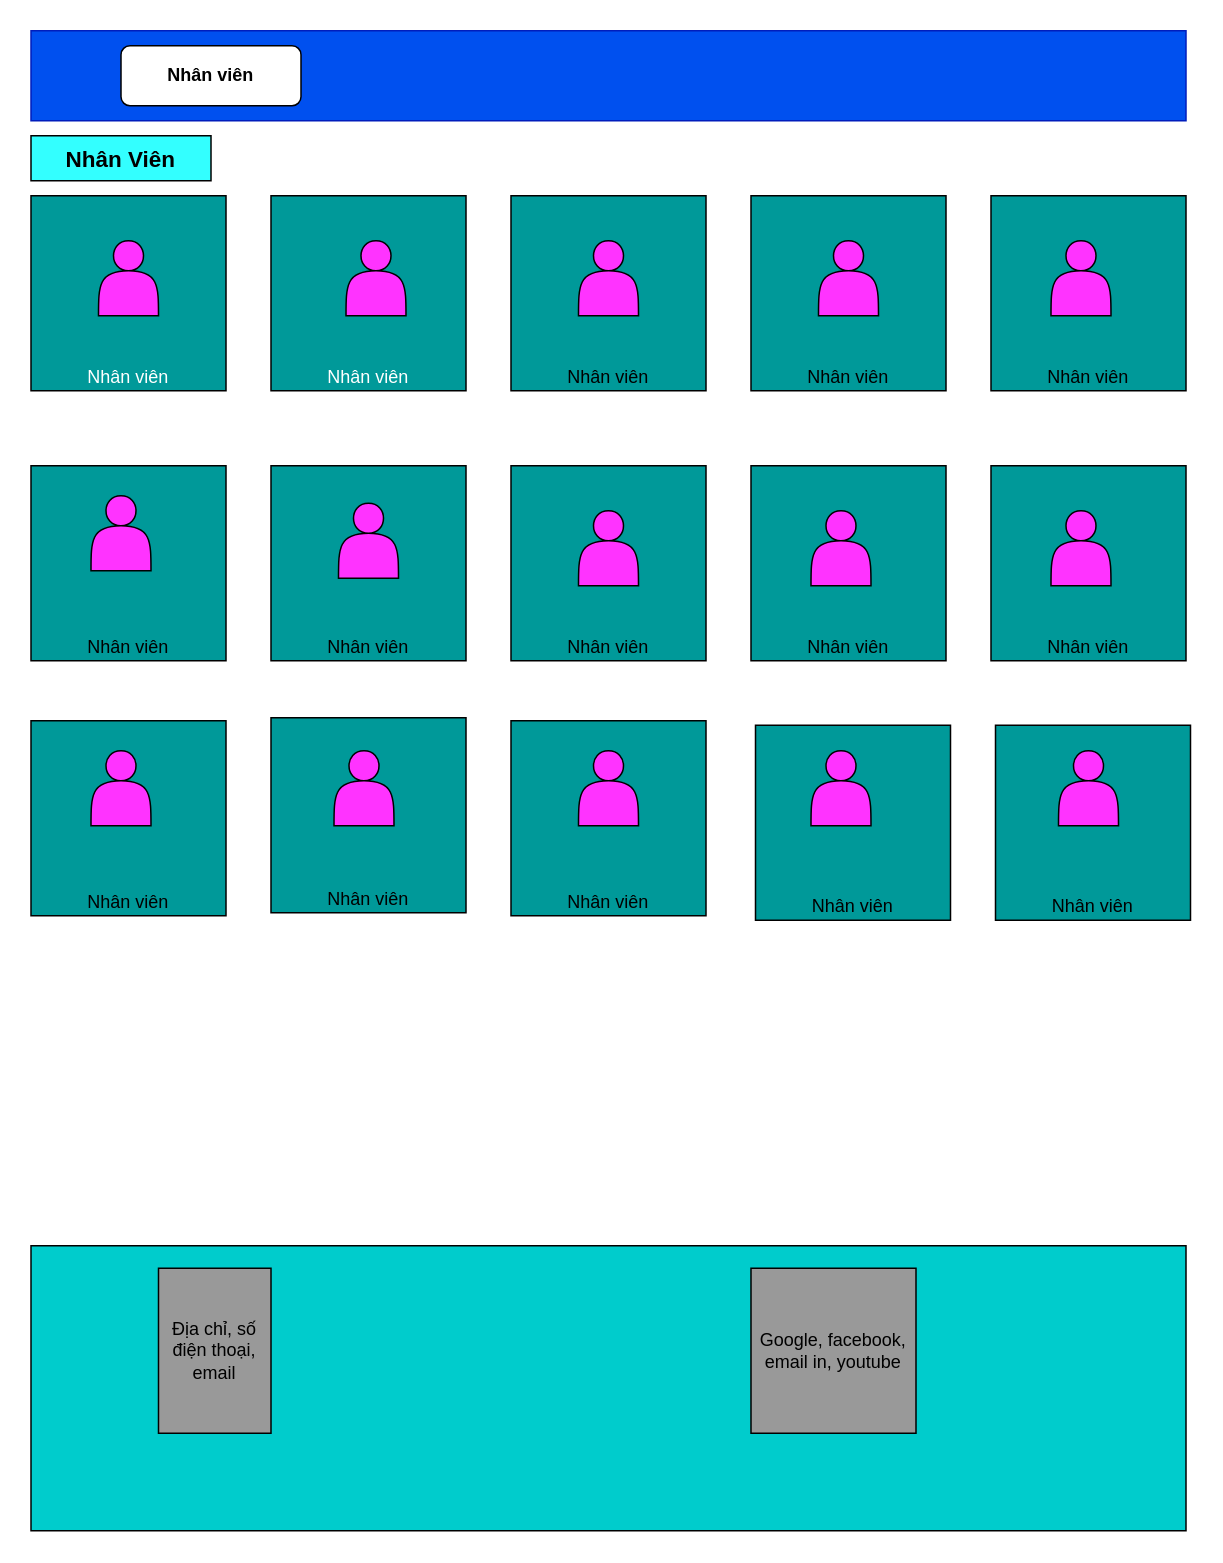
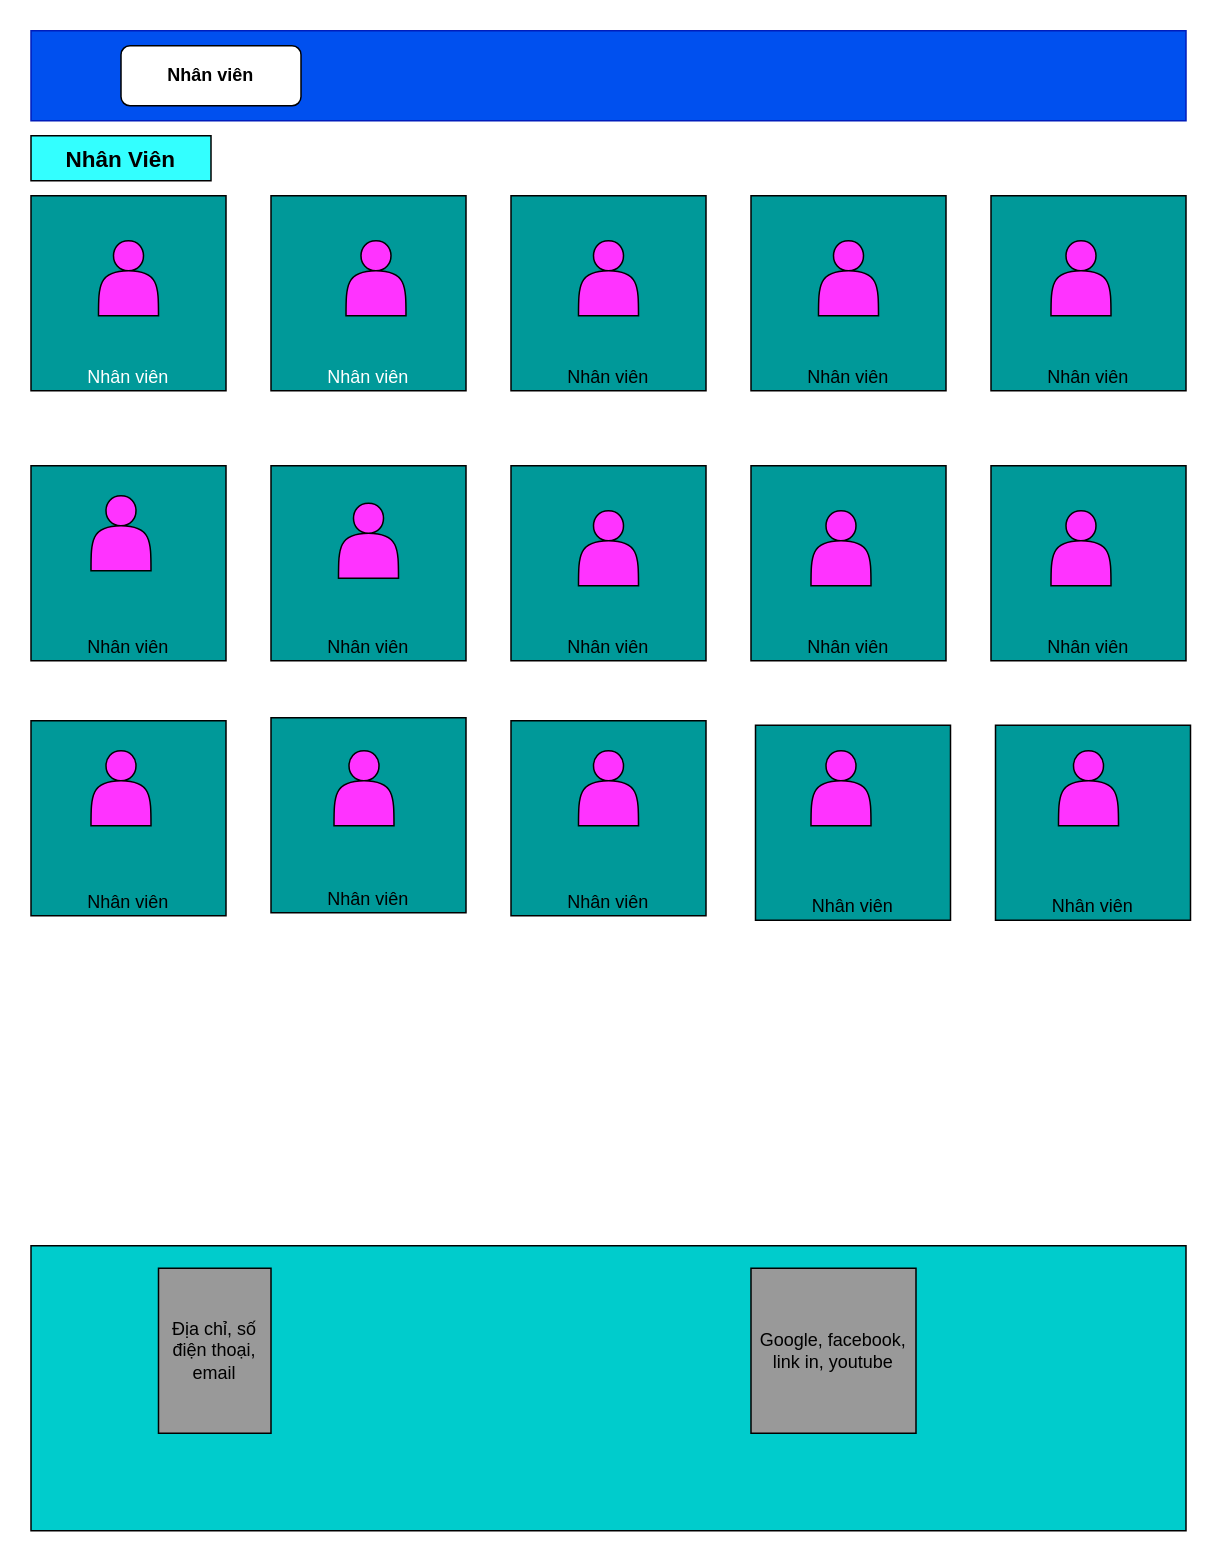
- <mxCell id="37" value="Google, facebook, email in, youtube" style="whiteSpace=wrap;html=1;aspect=fixed;labelBackgroundColor=none;labelBorderColor=none;fontColor=#000000;fillColor=#999999;" parent="1" vertex="1"><mxGeometry x="500" y="845" width="110" height="110" as="geometry" /></mxCell>
+ <mxCell id="37" value="Google, facebook, link in, youtube" style="whiteSpace=wrap;html=1;aspect=fixed;labelBackgroundColor=none;labelBorderColor=none;fontColor=#000000;fillColor=#999999;" parent="1" vertex="1"><mxGeometry x="500" y="845" width="110" height="110" as="geometry" /></mxCell>
